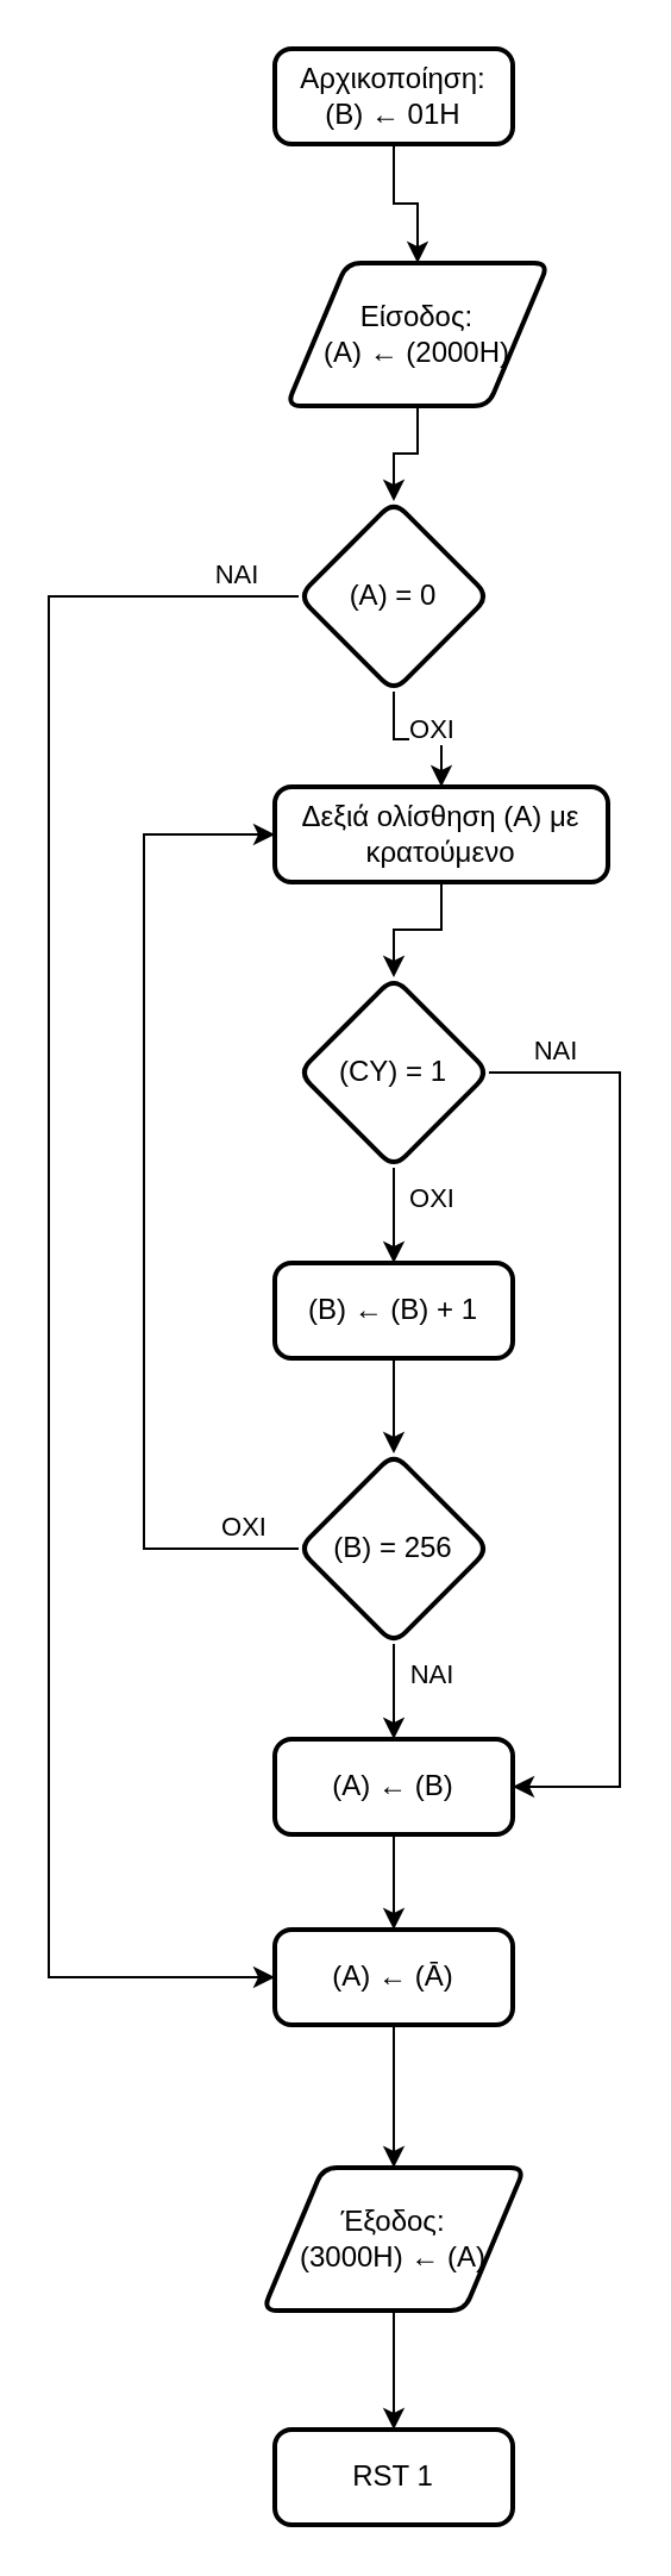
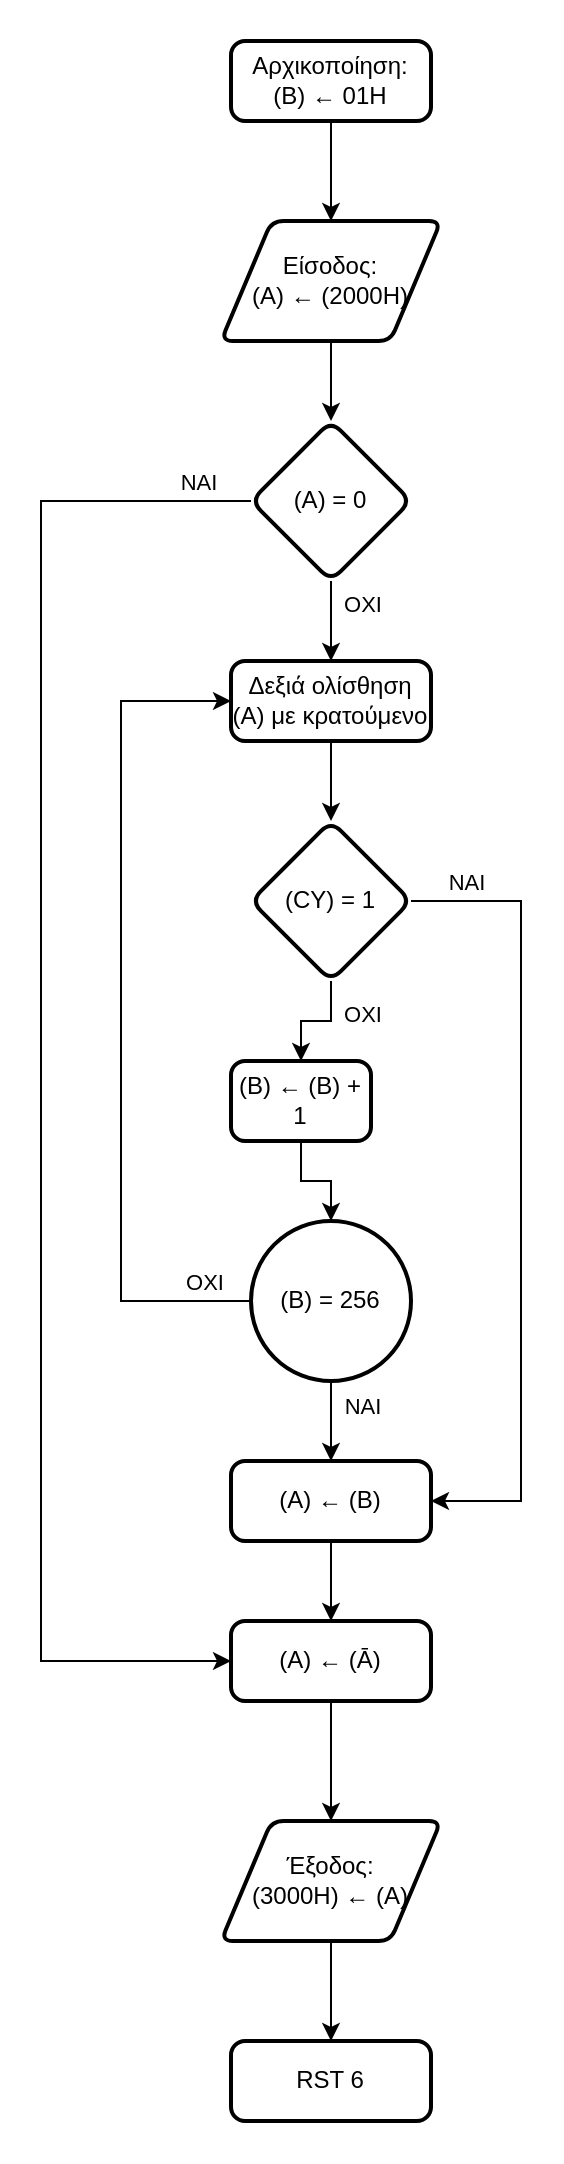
- <mxCell id="29" value="Είσοδος:&lt;div&gt;(A) ← (2000H)&lt;/div&gt;" style="shape=parallelogram;html=1;strokeWidth=2;perimeter=parallelogramPerimeter;whiteSpace=wrap;rounded=1;arcSize=12;size=0.23;" vertex="1" parent="1"><mxGeometry x="120" y="110" width="110" height="60" as="geometry" /></mxCell>
+ <mxCell id="29" value="Είσοδος:&lt;div&gt;(A) ← (2000H)&lt;/div&gt;" style="shape=parallelogram;html=1;strokeWidth=2;perimeter=parallelogramPerimeter;whiteSpace=wrap;rounded=1;arcSize=12;size=0.23;" vertex="1" parent="1"><mxGeometry x="110" y="110" width="110" height="60" as="geometry" /></mxCell>
- <mxCell id="10" value="Δεξιά ολίσθηση (Α) με κρατούμενο" style="rounded=1;whiteSpace=wrap;html=1;absoluteArcSize=1;arcSize=14;strokeWidth=2;" parent="1" vertex="1"><mxGeometry x="115" y="330" width="140" height="40" as="geometry" /></mxCell>
+ <mxCell id="10" value="Δεξιά ολίσθηση (Α) με κρατούμενο" style="rounded=1;whiteSpace=wrap;html=1;absoluteArcSize=1;arcSize=14;strokeWidth=2;" parent="1" vertex="1"><mxGeometry x="115" y="330" width="100" height="40" as="geometry" /></mxCell>
- <mxCell id="17" value="(B) ← (B) + 1" style="rounded=1;whiteSpace=wrap;html=1;absoluteArcSize=1;arcSize=14;strokeWidth=2;" parent="1" vertex="1"><mxGeometry x="115" y="530" width="100" height="40" as="geometry" /></mxCell>
+ <mxCell id="17" value="(B) ← (B) + 1" style="rounded=1;whiteSpace=wrap;html=1;absoluteArcSize=1;arcSize=14;strokeWidth=2;" parent="1" vertex="1"><mxGeometry x="115" y="530" width="70" height="40" as="geometry" /></mxCell>
- <mxCell id="22" value="(B) = 256" style="rhombus;whiteSpace=wrap;html=1;rounded=1;arcSize=14;strokeWidth=2;" parent="1" vertex="1"><mxGeometry x="125" y="610" width="80" height="80" as="geometry" /></mxCell>
+ <mxCell id="22" value="(B) = 256" style="ellipse;whiteSpace=wrap;html=1;arcSize=14;strokeWidth=2;" parent="1" vertex="1"><mxGeometry x="125" y="610" width="80" height="80" as="geometry" /></mxCell>
- <mxCell id="27" value="RST 1" style="rounded=1;whiteSpace=wrap;html=1;absoluteArcSize=1;arcSize=14;strokeWidth=2;" parent="1" vertex="1"><mxGeometry x="115" y="1020" width="100" height="40" as="geometry" /></mxCell>
+ <mxCell id="27" value="RST 6" style="rounded=1;whiteSpace=wrap;html=1;absoluteArcSize=1;arcSize=14;strokeWidth=2;" parent="1" vertex="1"><mxGeometry x="115" y="1020" width="100" height="40" as="geometry" /></mxCell>
